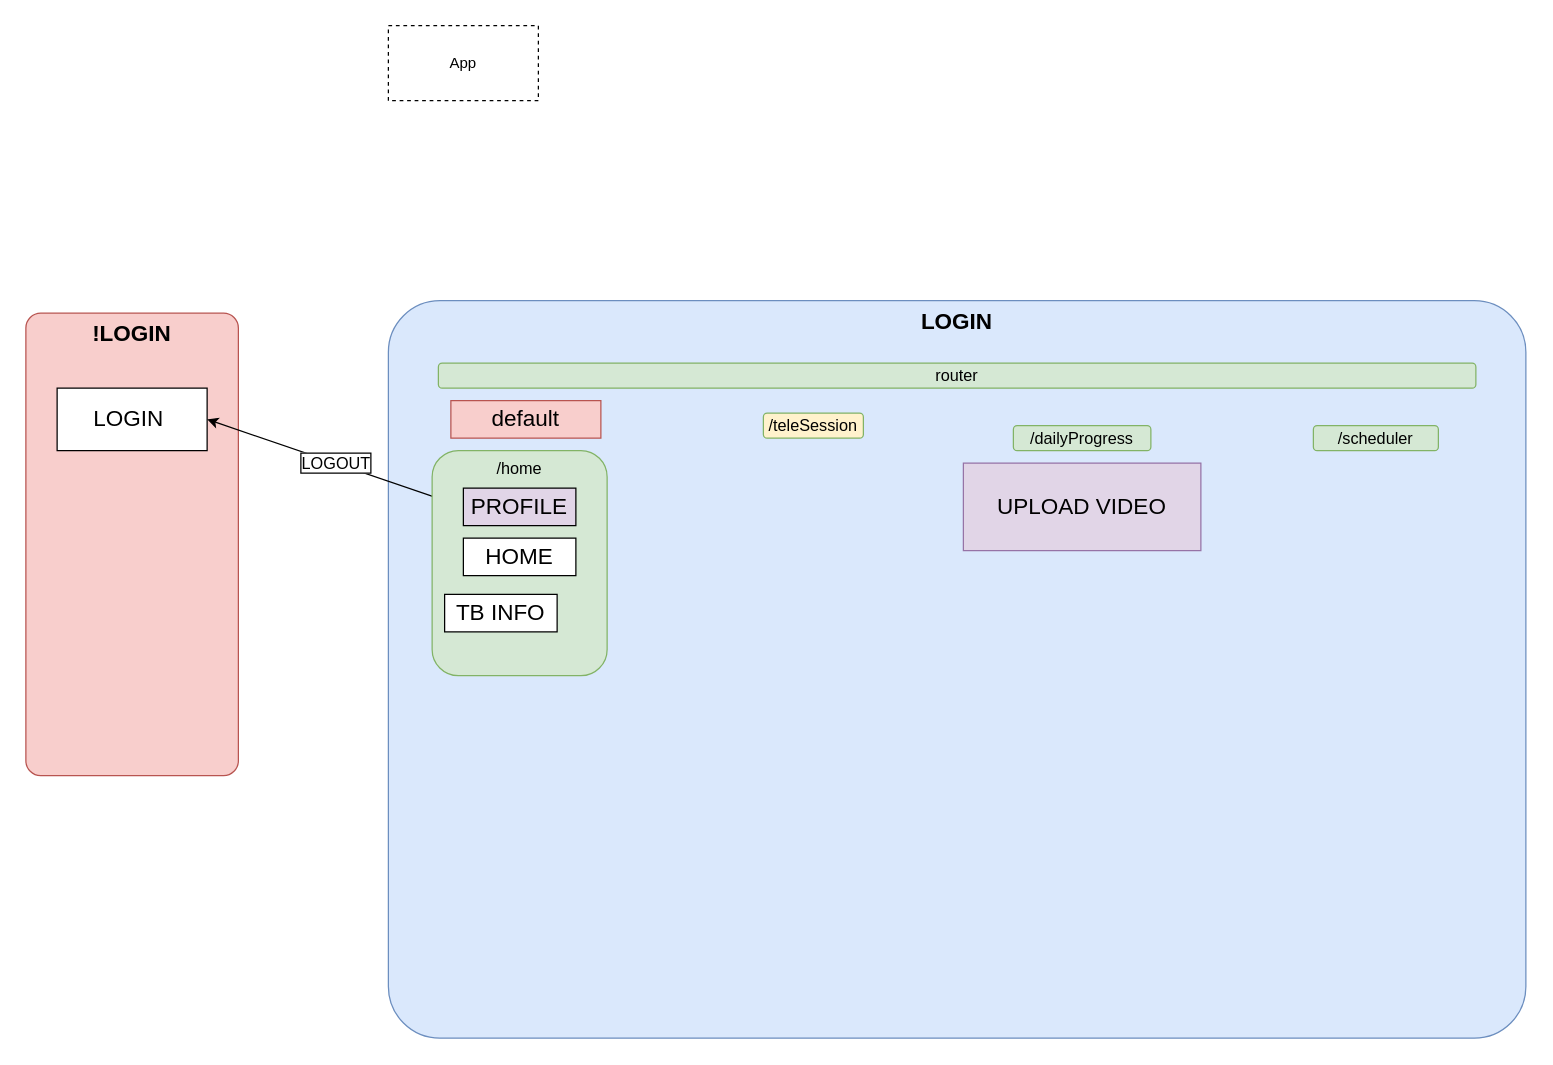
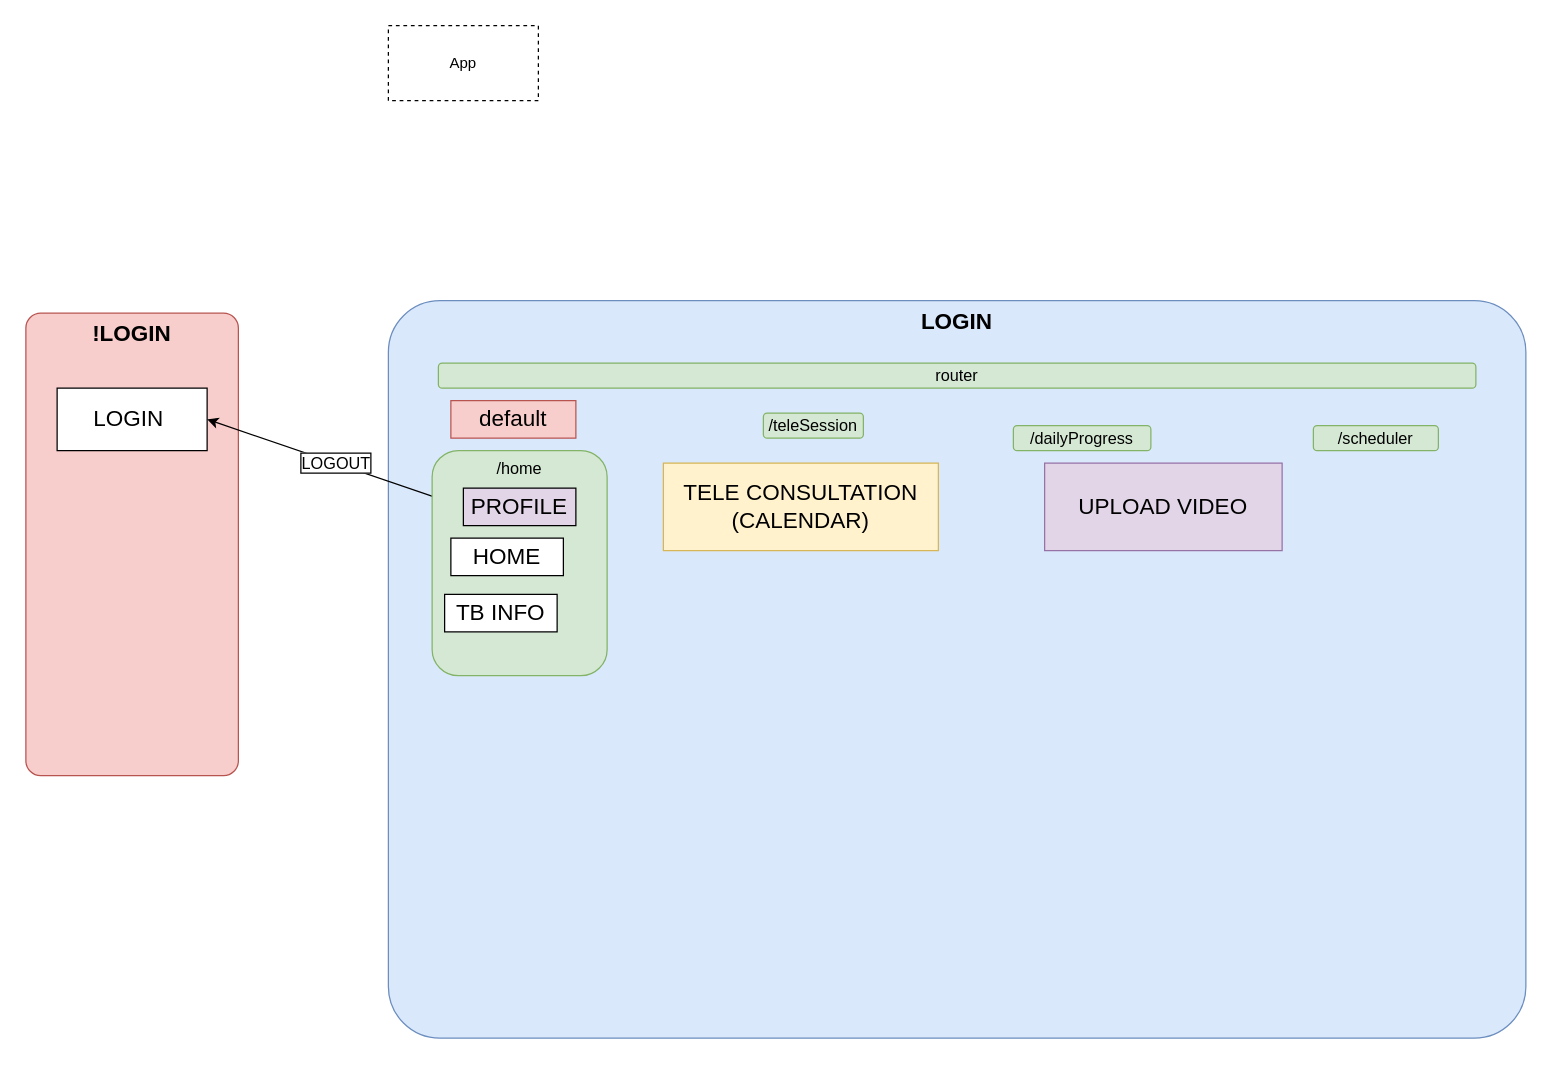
- <mxCell id="6" value="default" style="rounded=0;whiteSpace=wrap;html=1;fontSize=18;verticalAlign=middle;fillColor=#f8cecc;strokeColor=#b85450;" vertex="1" parent="1"><mxGeometry x="360" y="320" width="120" height="30" as="geometry" /></mxCell>
+ <mxCell id="6" value="default" style="rounded=0;whiteSpace=wrap;html=1;fontSize=18;verticalAlign=middle;fillColor=#f8cecc;strokeColor=#b85450;" vertex="1" parent="1"><mxGeometry x="360" y="320" width="100" height="30" as="geometry" /></mxCell>
- <mxCell id="11" value="/teleSession" style="rounded=1;whiteSpace=wrap;html=1;fontSize=13;verticalAlign=middle;fillColor=#fff2cc;strokeColor=#82b366;" vertex="1" parent="1"><mxGeometry x="610" y="330" width="80" height="20" as="geometry" /></mxCell>
+ <mxCell id="11" value="/teleSession" style="rounded=1;whiteSpace=wrap;html=1;fontSize=13;verticalAlign=middle;fillColor=#d5e8d4;strokeColor=#82b366;" vertex="1" parent="1"><mxGeometry x="610" y="330" width="80" height="20" as="geometry" /></mxCell>
+ <mxCell id="8" value="TELE CONSULTATION&lt;br&gt;(CALENDAR)" style="rounded=0;whiteSpace=wrap;html=1;fontSize=18;verticalAlign=middle;fillColor=#fff2cc;strokeColor=#d6b656;" vertex="1" parent="1"><mxGeometry x="530" y="370" width="220" height="70" as="geometry" /></mxCell>
- <mxCell id="9" value="UPLOAD VIDEO" style="rounded=0;whiteSpace=wrap;html=1;fontSize=18;verticalAlign=middle;fillColor=#e1d5e7;strokeColor=#9673a6;" vertex="1" parent="1"><mxGeometry x="770" y="370" width="190" height="70" as="geometry" /></mxCell>
+ <mxCell id="9" value="UPLOAD VIDEO" style="rounded=0;whiteSpace=wrap;html=1;fontSize=18;verticalAlign=middle;fillColor=#e1d5e7;strokeColor=#9673a6;" vertex="1" parent="1"><mxGeometry x="835" y="370" width="190" height="70" as="geometry" /></mxCell>
- <mxCell id="18" value="HOME" style="rounded=0;whiteSpace=wrap;html=1;fontSize=18;verticalAlign=middle;" vertex="1" parent="15"><mxGeometry x="25" y="70" width="90" height="30" as="geometry" /></mxCell>
+ <mxCell id="18" value="HOME" style="rounded=0;whiteSpace=wrap;html=1;fontSize=18;verticalAlign=middle;" vertex="1" parent="15"><mxGeometry x="15" y="70" width="90" height="30" as="geometry" /></mxCell>
